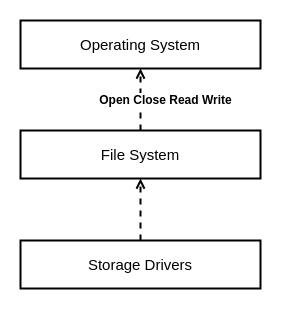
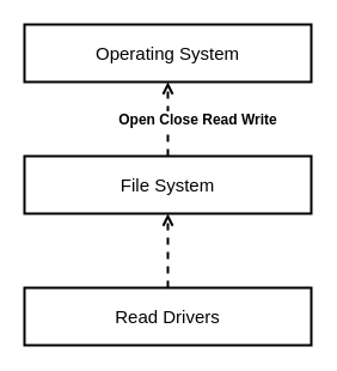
- <mxCell id="3" value="Storage Drivers" style="rounded=0;whiteSpace=wrap;html=1;strokeWidth=2;fontSize=15;" vertex="1" parent="1"><mxGeometry x="20" y="240" width="240" height="48" as="geometry" /></mxCell>
+ <mxCell id="3" value="Read Drivers" style="rounded=0;whiteSpace=wrap;html=1;strokeWidth=2;fontSize=15;" vertex="1" parent="1"><mxGeometry x="20" y="240" width="240" height="48" as="geometry" /></mxCell>
